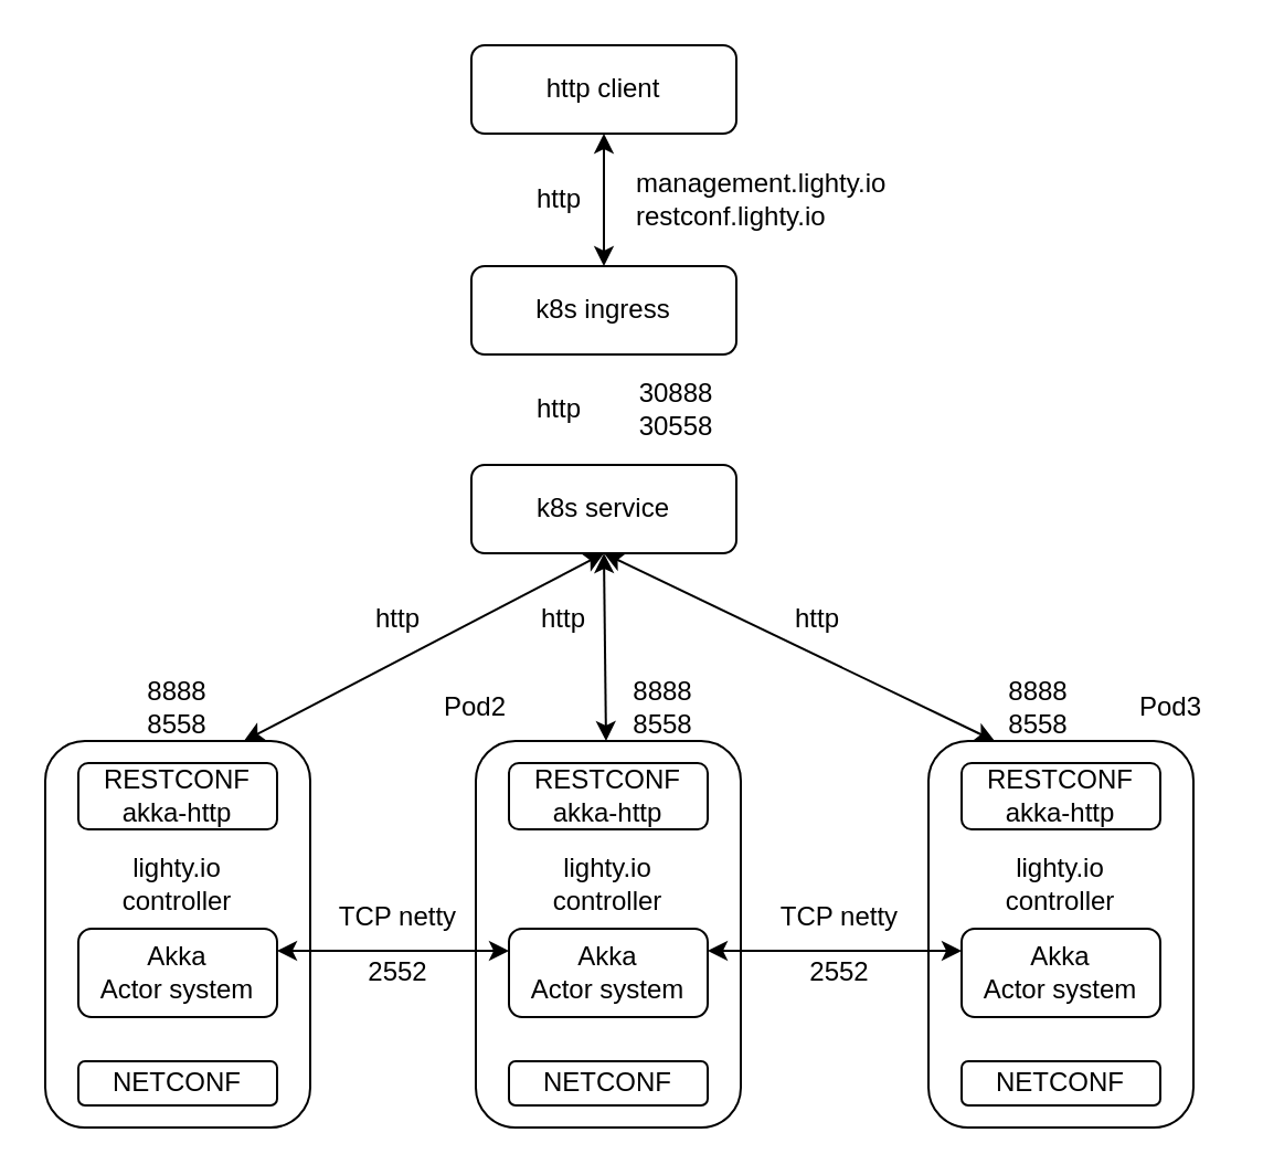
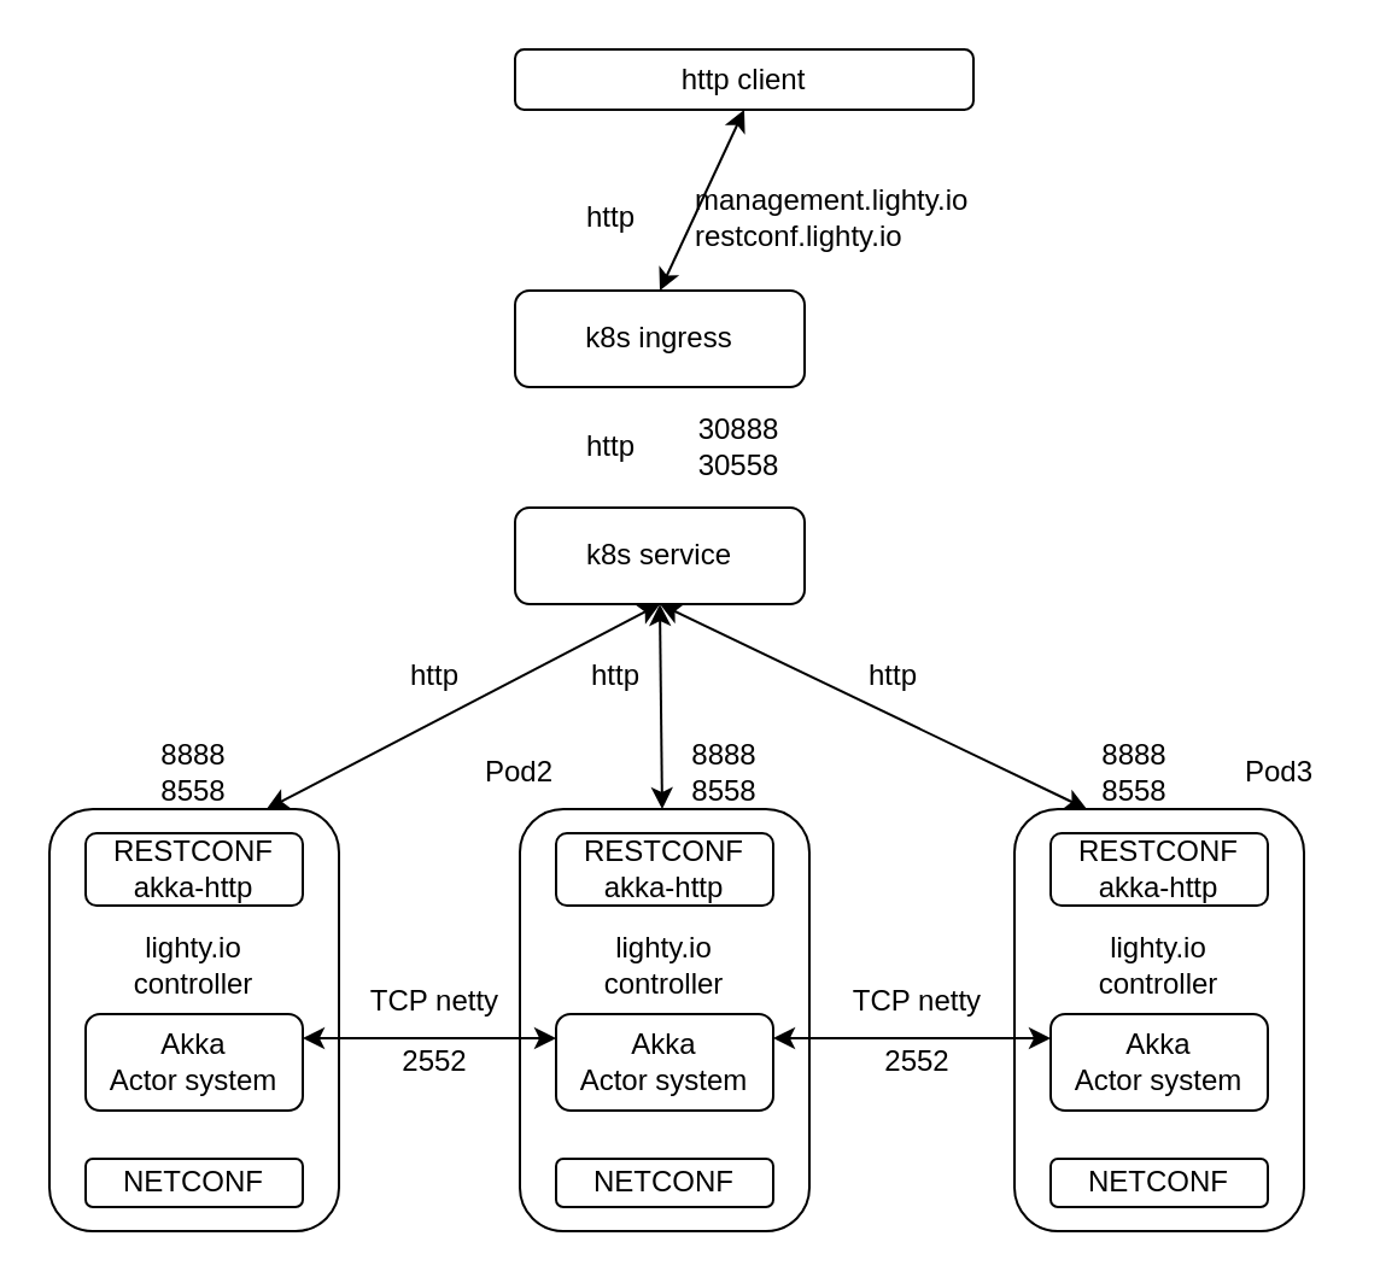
- <mxCell id="38" value="http client" style="rounded=1;whiteSpace=wrap;html=1;" vertex="1" parent="1"><mxGeometry x="213" y="20" width="120" height="40" as="geometry" /></mxCell>
+ <mxCell id="38" value="http client" style="rounded=1;whiteSpace=wrap;html=1;" vertex="1" parent="1"><mxGeometry x="213" y="20" width="190" height="25" as="geometry" /></mxCell>
